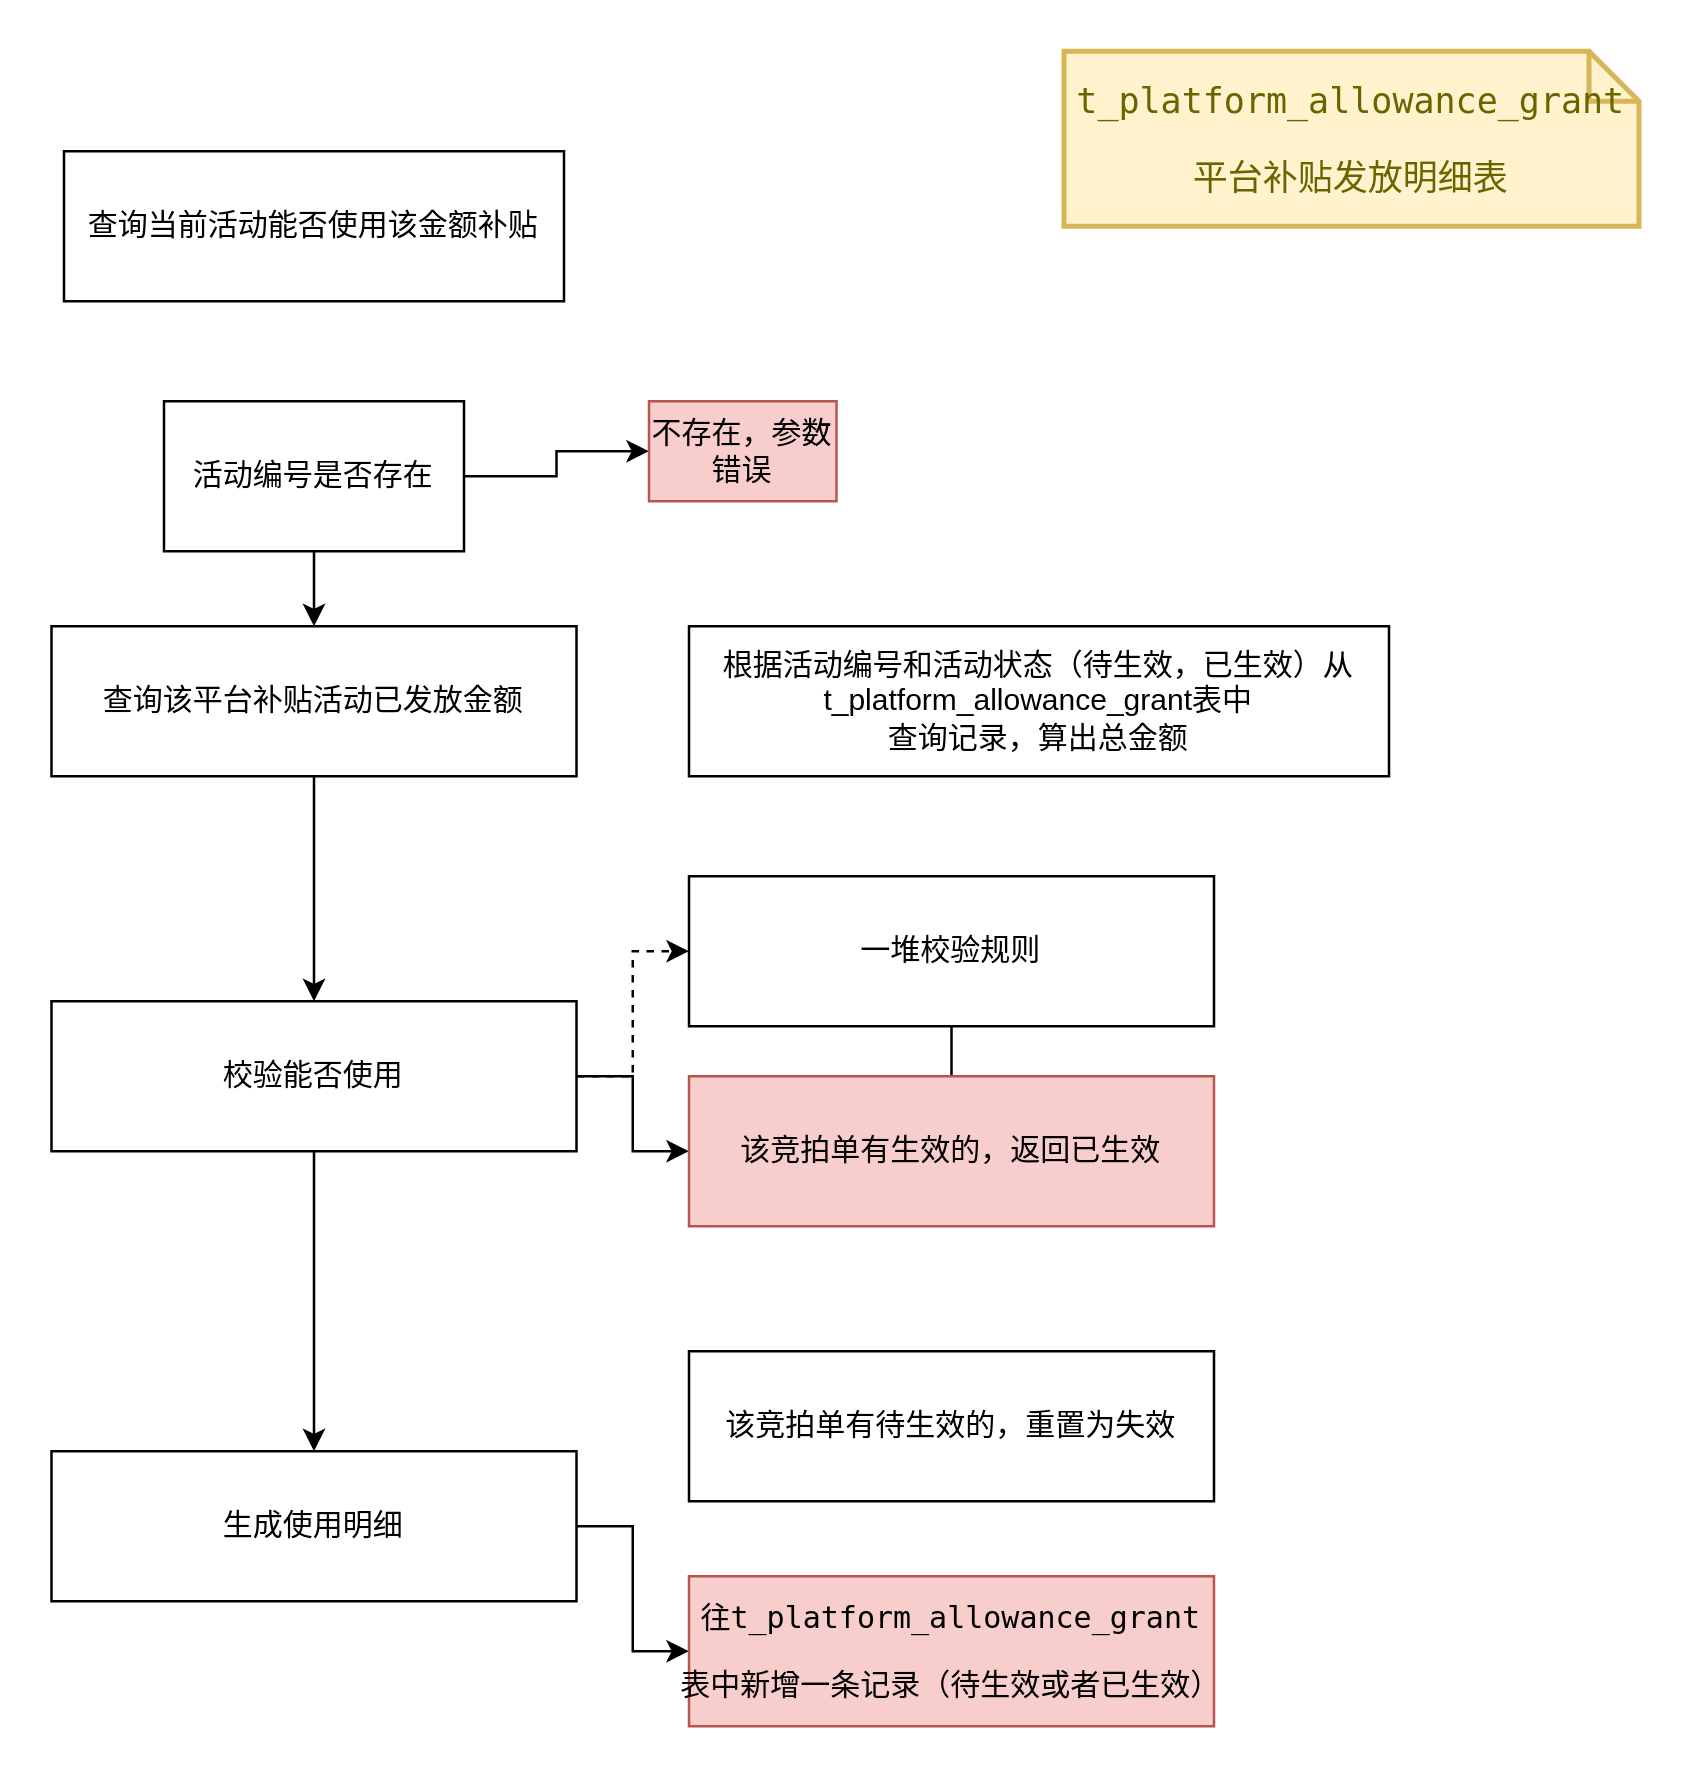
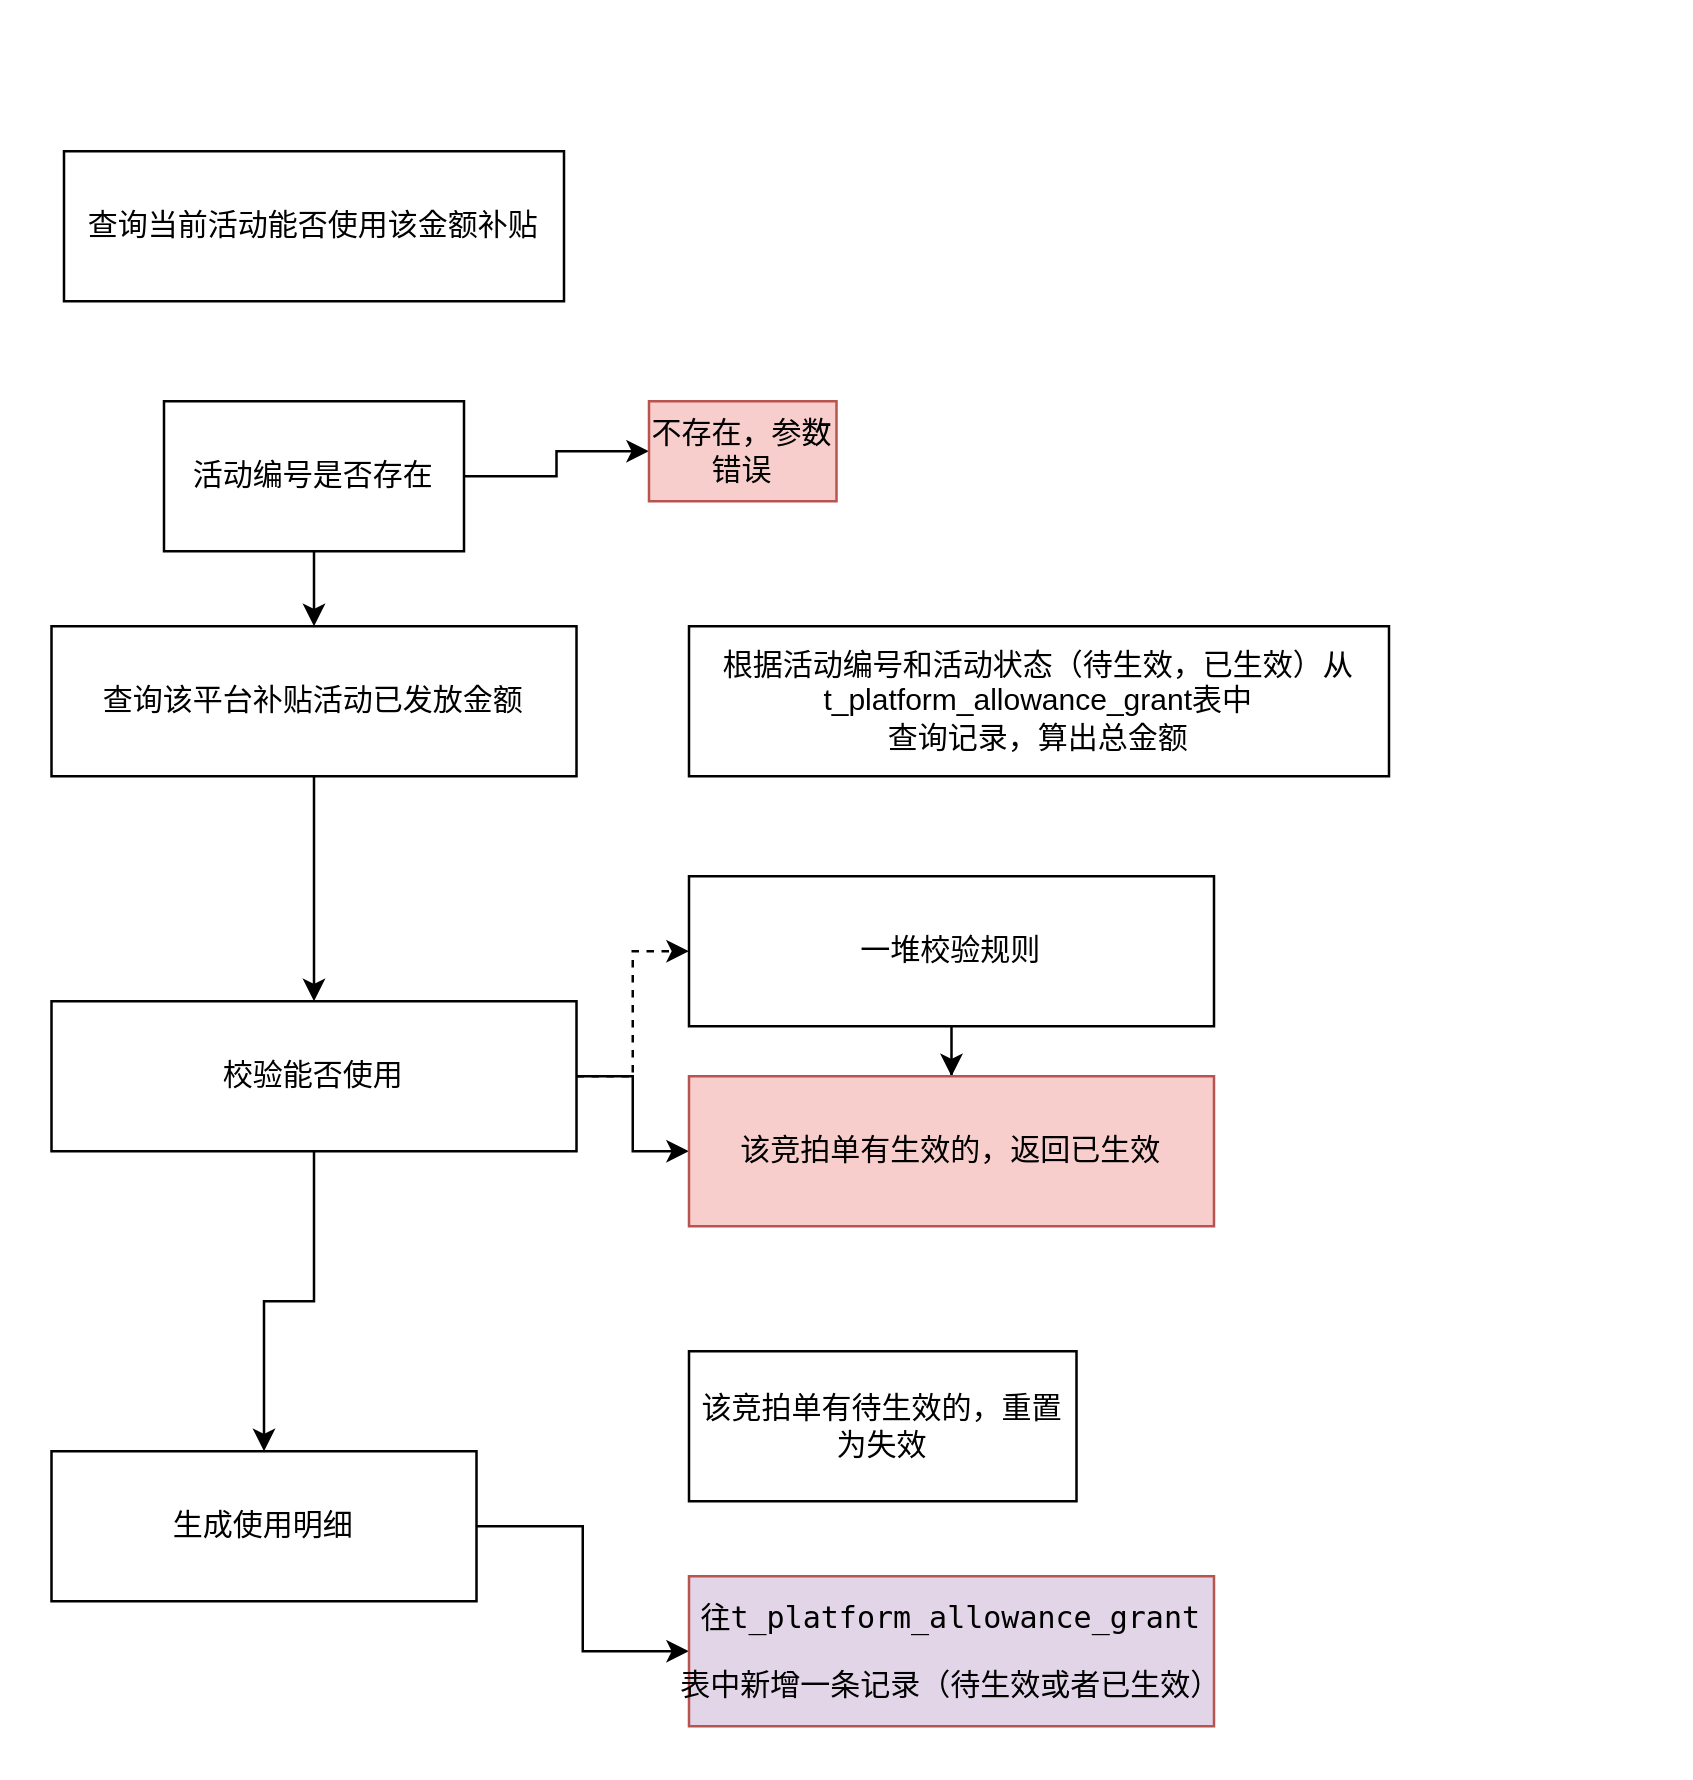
- <mxCell id="10" value="&lt;pre&gt;t_platform_allowance_grant&lt;/pre&gt;&lt;pre&gt;&lt;pre&gt;平台补贴发放明细表&lt;/pre&gt;&lt;/pre&gt;" style="shape=note;strokeWidth=2;fontSize=14;size=20;whiteSpace=wrap;html=1;fillColor=#fff2cc;strokeColor=#d6b656;fontColor=#666600;" parent="1" vertex="1"><mxGeometry x="425" y="20" width="230" height="70" as="geometry" /></mxCell>
- <mxCell id="15" value="" style="edgeStyle=orthogonalEdgeStyle;rounded=0;orthogonalLoop=1;jettySize=auto;html=1;endArrow=none;" parent="1" source="16" target="19" edge="1"><mxGeometry relative="1" as="geometry" /></mxCell>
+ <mxCell id="15" value="" style="edgeStyle=orthogonalEdgeStyle;rounded=0;orthogonalLoop=1;jettySize=auto;html=1;" parent="1" source="16" target="19" edge="1"><mxGeometry relative="1" as="geometry" /></mxCell>
- <mxCell id="20" value="该竞拍单有待生效的，重置为失效" style="rounded=0;whiteSpace=wrap;html=1;" parent="1" vertex="1"><mxGeometry x="275" y="540" width="210" height="60" as="geometry" /></mxCell>
+ <mxCell id="20" value="该竞拍单有待生效的，重置为失效" style="rounded=0;whiteSpace=wrap;html=1;" parent="1" vertex="1"><mxGeometry x="275" y="540" width="155" height="60" as="geometry" /></mxCell>
- <mxCell id="18" value="&lt;pre&gt;&lt;pre&gt;生成使用明细&lt;/pre&gt;&lt;/pre&gt;" style="rounded=0;whiteSpace=wrap;html=1;" parent="1" vertex="1"><mxGeometry x="20" y="580" width="210" height="60" as="geometry" /></mxCell>
+ <mxCell id="18" value="&lt;pre&gt;&lt;pre&gt;生成使用明细&lt;/pre&gt;&lt;/pre&gt;" style="rounded=0;whiteSpace=wrap;html=1;" parent="1" vertex="1"><mxGeometry x="20" y="580" width="170" height="60" as="geometry" /></mxCell>
- <mxCell id="21" value="&lt;pre&gt;&lt;pre&gt;&lt;pre&gt;往t_platform_allowance_grant&lt;/pre&gt;&lt;pre&gt;表中新增一条记录（待生效或者已生效）&lt;/pre&gt;&lt;/pre&gt;&lt;/pre&gt;" style="rounded=0;whiteSpace=wrap;html=1;fillColor=#f8cecc;strokeColor=#b85450;" parent="1" vertex="1"><mxGeometry x="275" y="630" width="210" height="60" as="geometry" /></mxCell>
+ <mxCell id="21" value="&lt;pre&gt;&lt;pre&gt;&lt;pre&gt;往t_platform_allowance_grant&lt;/pre&gt;&lt;pre&gt;表中新增一条记录（待生效或者已生效）&lt;/pre&gt;&lt;/pre&gt;&lt;/pre&gt;" style="rounded=0;whiteSpace=wrap;html=1;fillColor=#e1d5e7;strokeColor=#b85450;" parent="1" vertex="1"><mxGeometry x="275" y="630" width="210" height="60" as="geometry" /></mxCell>
